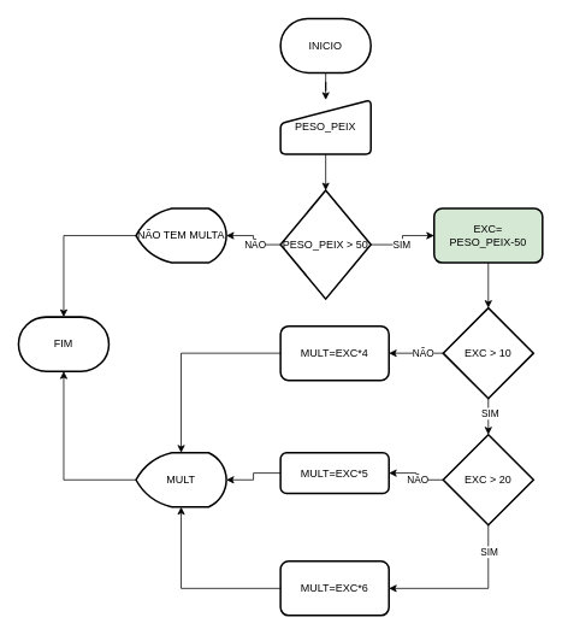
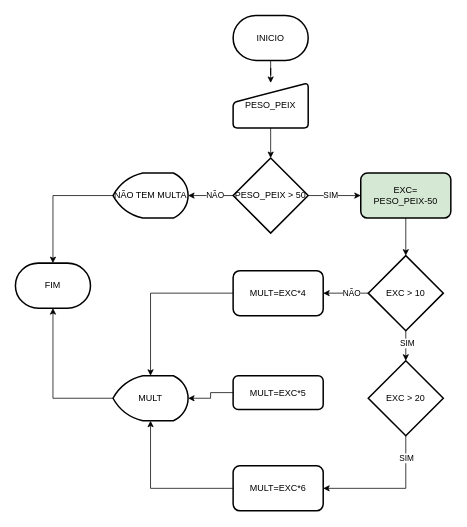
- <mxCell id="10" value="PESO_PEIX &amp;gt; 50" style="strokeWidth=2;html=1;shape=mxgraph.flowchart.decision;whiteSpace=wrap;" vertex="1" parent="1"><mxGeometry x="310" y="210" width="100" height="120" as="geometry" /></mxCell>
+ <mxCell id="10" value="PESO_PEIX &amp;gt; 50" style="strokeWidth=2;html=1;shape=mxgraph.flowchart.decision;whiteSpace=wrap;" vertex="1" parent="1"><mxGeometry x="310" y="210" width="100" height="100" as="geometry" /></mxCell>
- <mxCell id="18" value="" style="edgeStyle=orthogonalEdgeStyle;rounded=0;orthogonalLoop=1;jettySize=auto;html=1;" edge="1" parent="1" source="22" target="26"><mxGeometry relative="1" as="geometry" /></mxCell>
- <mxCell id="19" value="NÃO" style="edgeLabel;html=1;align=center;verticalAlign=middle;resizable=0;points=[];" vertex="1" connectable="0" parent="18"><mxGeometry x="-0.133" y="-1" relative="1" as="geometry"><mxPoint as="offset" /></mxGeometry></mxCell>
